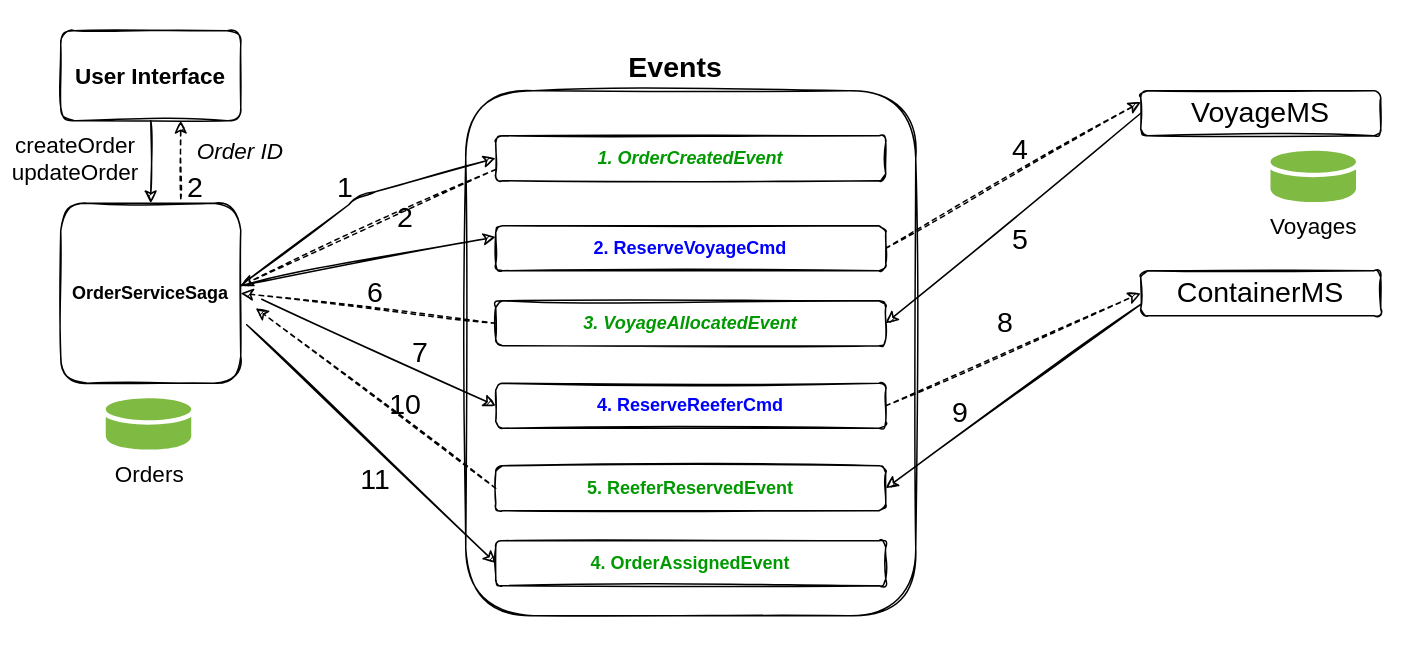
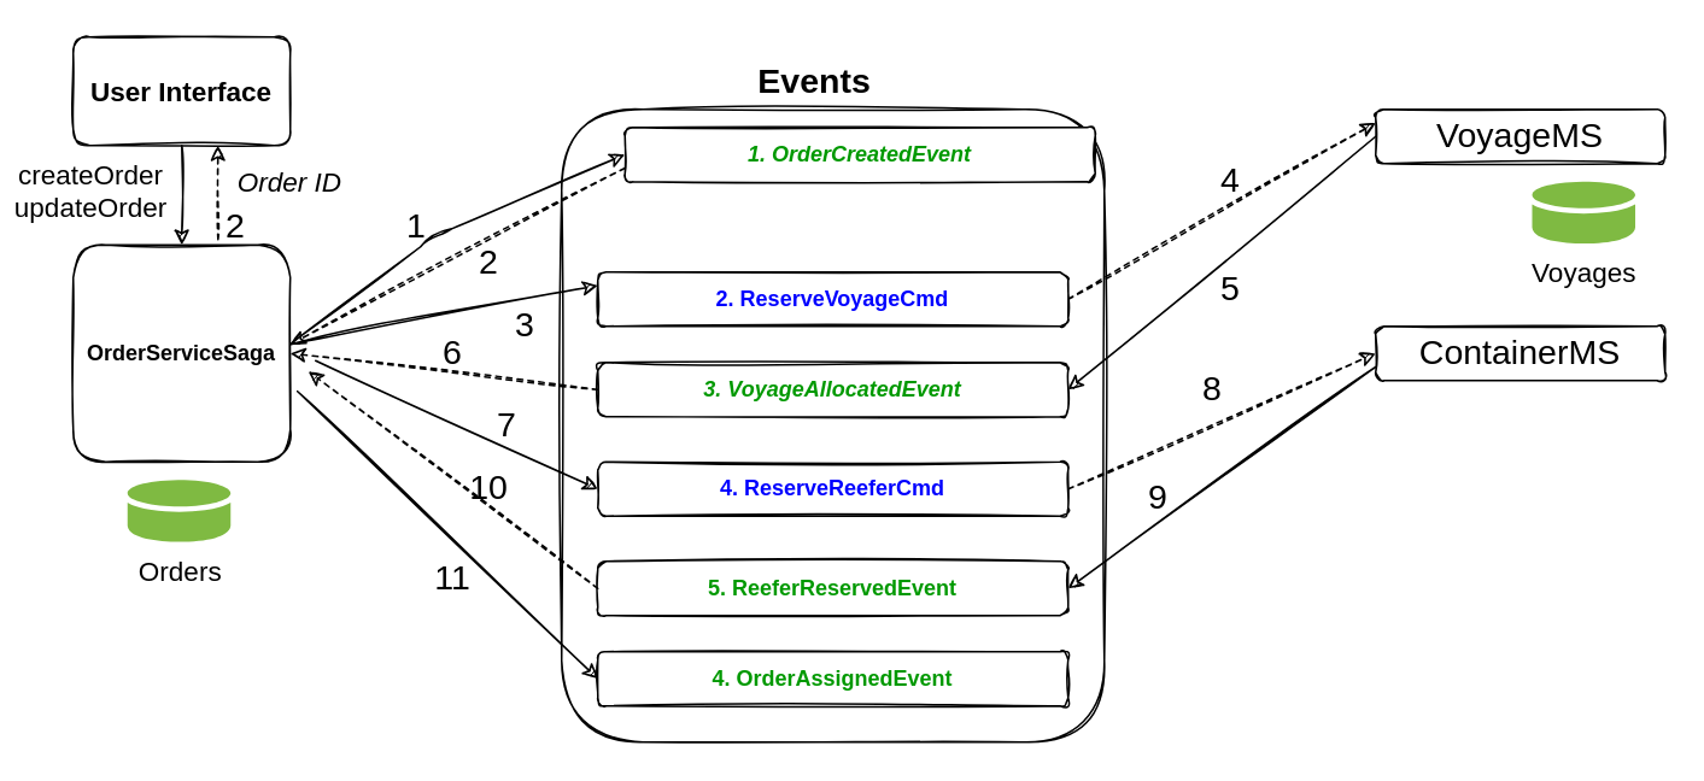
- <mxCell id="5" value="&lt;span style=&quot;&quot;&gt;1. &lt;/span&gt;&lt;span style=&quot;&quot;&gt;OrderCreatedEvent&lt;/span&gt;" style="rounded=1;whiteSpace=wrap;html=1;sketch=1;fontStyle=3;fontColor=#009900;" parent="1" vertex="1"><mxGeometry x="330" y="90" width="260" height="30" as="geometry" /></mxCell>
+ <mxCell id="5" value="&lt;span style=&quot;&quot;&gt;1. &lt;/span&gt;&lt;span style=&quot;&quot;&gt;OrderCreatedEvent&lt;/span&gt;" style="rounded=1;whiteSpace=wrap;html=1;sketch=1;fontStyle=3;fontColor=#009900;" parent="1" vertex="1"><mxGeometry x="345" y="70" width="260" height="30" as="geometry" /></mxCell>
+ <mxCell id="20" value="3" style="text;html=1;strokeColor=none;fillColor=none;align=center;verticalAlign=middle;whiteSpace=wrap;rounded=0;sketch=1;fontSize=19;" parent="1" vertex="1"><mxGeometry x="270" y="170" width="40" height="20" as="geometry" /></mxCell>
